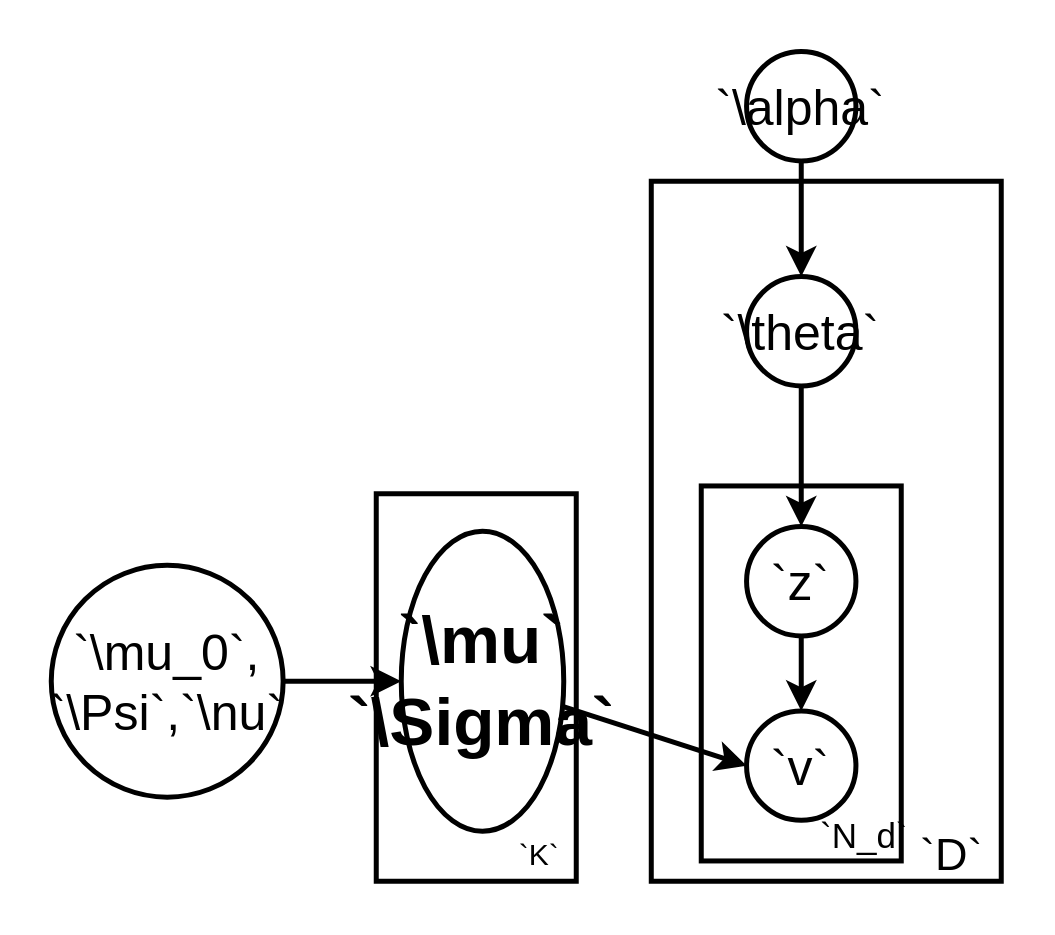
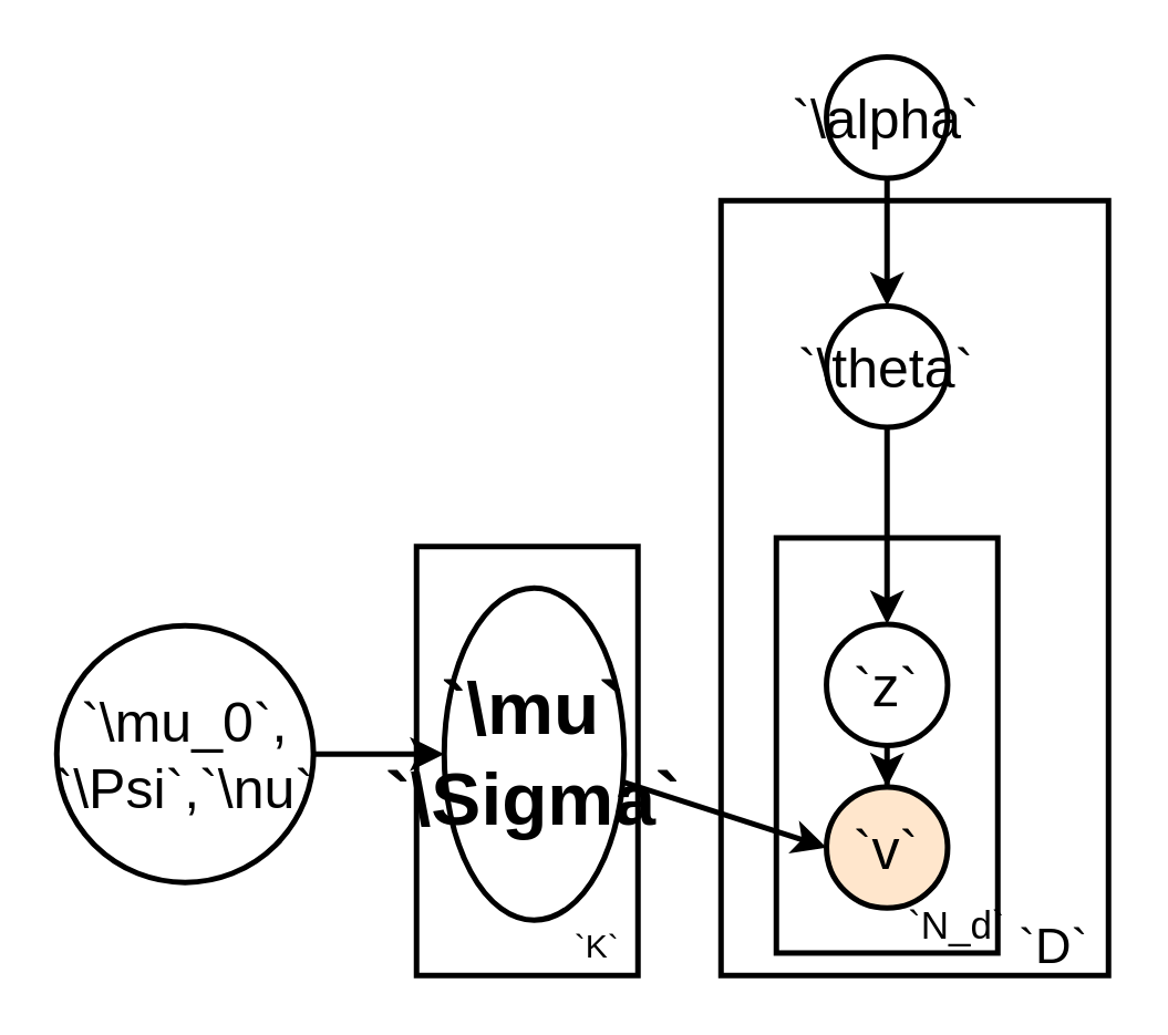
- <mxCell id="10" value="&lt;font style=&quot;font-size: 20px&quot;&gt;`z`&lt;/font&gt;" style="ellipse;whiteSpace=wrap;html=1;aspect=fixed;strokeWidth=2;" parent="1" vertex="1"><mxGeometry x="298.13" y="210.13" width="43.75" height="43.75" as="geometry" /></mxCell>
+ <mxCell id="10" value="&lt;font style=&quot;font-size: 20px&quot;&gt;`z`&lt;/font&gt;" style="ellipse;whiteSpace=wrap;html=1;aspect=fixed;strokeWidth=2;" parent="1" vertex="1"><mxGeometry x="298.13" y="225.13" width="43.75" height="43.75" as="geometry" /></mxCell>
- <mxCell id="11" value="&lt;font style=&quot;font-size: 20px&quot;&gt;`v`&lt;/font&gt;" style="ellipse;whiteSpace=wrap;html=1;aspect=fixed;strokeWidth=2;" parent="1" vertex="1"><mxGeometry x="298.13" y="283.88" width="43.75" height="43.75" as="geometry" /></mxCell>
+ <mxCell id="11" value="&lt;font style=&quot;font-size: 20px&quot;&gt;`v`&lt;/font&gt;" style="ellipse;whiteSpace=wrap;html=1;aspect=fixed;strokeWidth=2;fillColor=#ffe6cc;" parent="1" vertex="1"><mxGeometry x="298.13" y="283.88" width="43.75" height="43.75" as="geometry" /></mxCell>
